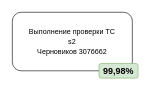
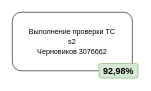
- <mxCell id="4" value="&lt;font style=&quot;font-size: 15px;&quot;&gt;99,98%&lt;/font&gt;" style="rounded=1;whiteSpace=wrap;html=1;fillColor=#d5e8d4;strokeColor=#82b366;fontSize=8;fontStyle=1" vertex="1" parent="2"><mxGeometry x="144.774" y="85.556" width="65.226" height="24.444" as="geometry" /></mxCell>
+ <mxCell id="4" value="&lt;font style=&quot;font-size: 15px;&quot;&gt;92,98%&lt;/font&gt;" style="rounded=1;whiteSpace=wrap;html=1;fillColor=#d5e8d4;strokeColor=#82b366;fontSize=8;fontStyle=1" vertex="1" parent="2"><mxGeometry x="144.774" y="85.556" width="65.226" height="24.444" as="geometry" /></mxCell>
